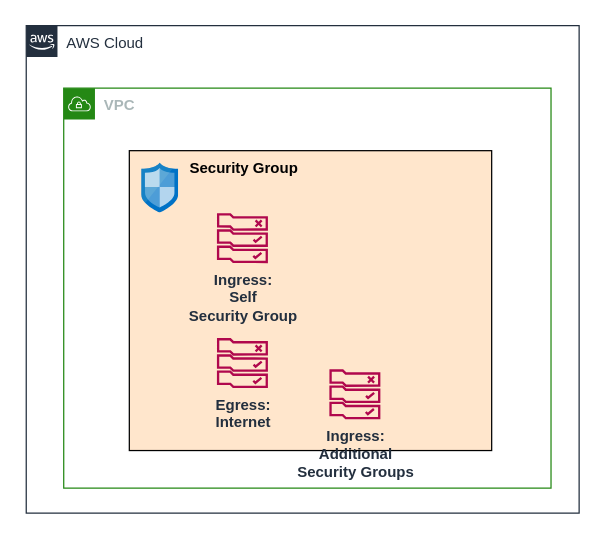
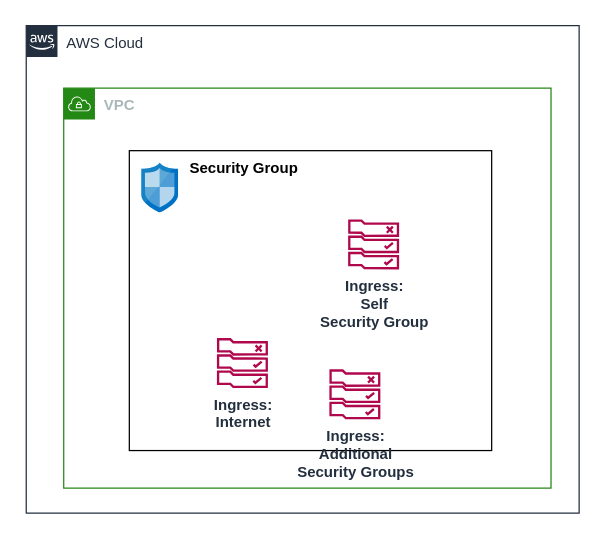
- <mxCell id="7" value="Ingress:&lt;br&gt;Self &lt;br&gt;Security Group" style="sketch=0;outlineConnect=0;fontColor=#232F3E;gradientColor=none;fillColor=#B0084D;strokeColor=none;dashed=0;verticalLabelPosition=bottom;verticalAlign=top;align=center;html=1;fontSize=12;fontStyle=1;aspect=fixed;pointerEvents=1;shape=mxgraph.aws4.rule_2;" vertex="1" parent="3"><mxGeometry x="122.5" y="100" width="41.05" height="40" as="geometry" /></mxCell>
+ <mxCell id="7" value="Ingress:&lt;br&gt;Self &lt;br&gt;Security Group" style="sketch=0;outlineConnect=0;fontColor=#232F3E;gradientColor=none;fillColor=#B0084D;strokeColor=none;dashed=0;verticalLabelPosition=bottom;verticalAlign=top;align=center;html=1;fontSize=12;fontStyle=1;aspect=fixed;pointerEvents=1;shape=mxgraph.aws4.rule_2;" vertex="1" parent="3"><mxGeometry x="227.5" y="105" width="41.05" height="40" as="geometry" /></mxCell>
- <mxCell id="4" value="&lt;b&gt;&amp;nbsp; &amp;nbsp; &amp;nbsp; &amp;nbsp; &amp;nbsp; &amp;nbsp; &amp;nbsp; Security Group&lt;/b&gt;" style="rounded=0;whiteSpace=wrap;html=1;fontSize=12;align=left;labelPosition=center;verticalLabelPosition=middle;verticalAlign=top;container=0;fillColor=#ffe6cc;" parent="3" vertex="1"><mxGeometry x="52.5" y="50" width="290" height="240" as="geometry" /></mxCell>
+ <mxCell id="4" value="&lt;b&gt;&amp;nbsp; &amp;nbsp; &amp;nbsp; &amp;nbsp; &amp;nbsp; &amp;nbsp; &amp;nbsp; Security Group&lt;/b&gt;" style="rounded=0;whiteSpace=wrap;html=1;fontSize=12;align=left;labelPosition=center;verticalLabelPosition=middle;verticalAlign=top;container=0;" parent="3" vertex="1"><mxGeometry x="52.5" y="50" width="290" height="240" as="geometry" /></mxCell>
- <mxCell id="8" value="Egress:&lt;br&gt;Internet" style="sketch=0;outlineConnect=0;fontColor=#232F3E;gradientColor=none;fillColor=#B0084D;strokeColor=none;dashed=0;verticalLabelPosition=bottom;verticalAlign=top;align=center;html=1;fontSize=12;fontStyle=1;aspect=fixed;pointerEvents=1;shape=mxgraph.aws4.rule_2;" vertex="1" parent="3"><mxGeometry x="122.5" y="200" width="41.05" height="40" as="geometry" /></mxCell>
+ <mxCell id="8" value="Ingress:&lt;br&gt;Internet" style="sketch=0;outlineConnect=0;fontColor=#232F3E;gradientColor=none;fillColor=#B0084D;strokeColor=none;dashed=0;verticalLabelPosition=bottom;verticalAlign=top;align=center;html=1;fontSize=12;fontStyle=1;aspect=fixed;pointerEvents=1;shape=mxgraph.aws4.rule_2;" vertex="1" parent="3"><mxGeometry x="122.5" y="200" width="41.05" height="40" as="geometry" /></mxCell>
